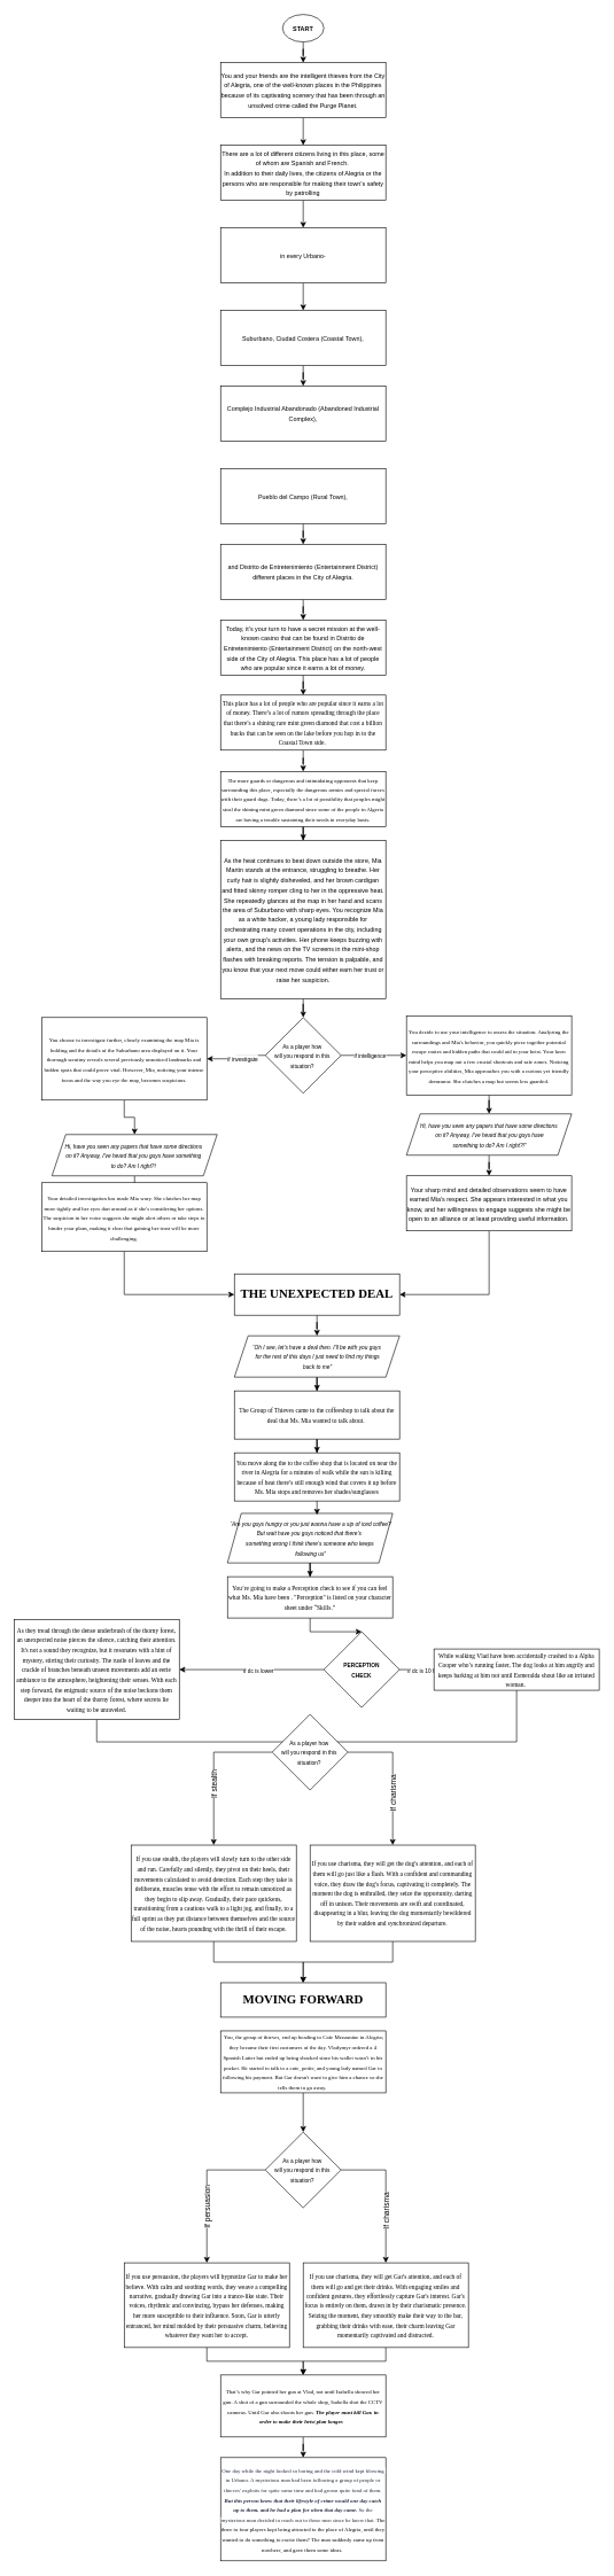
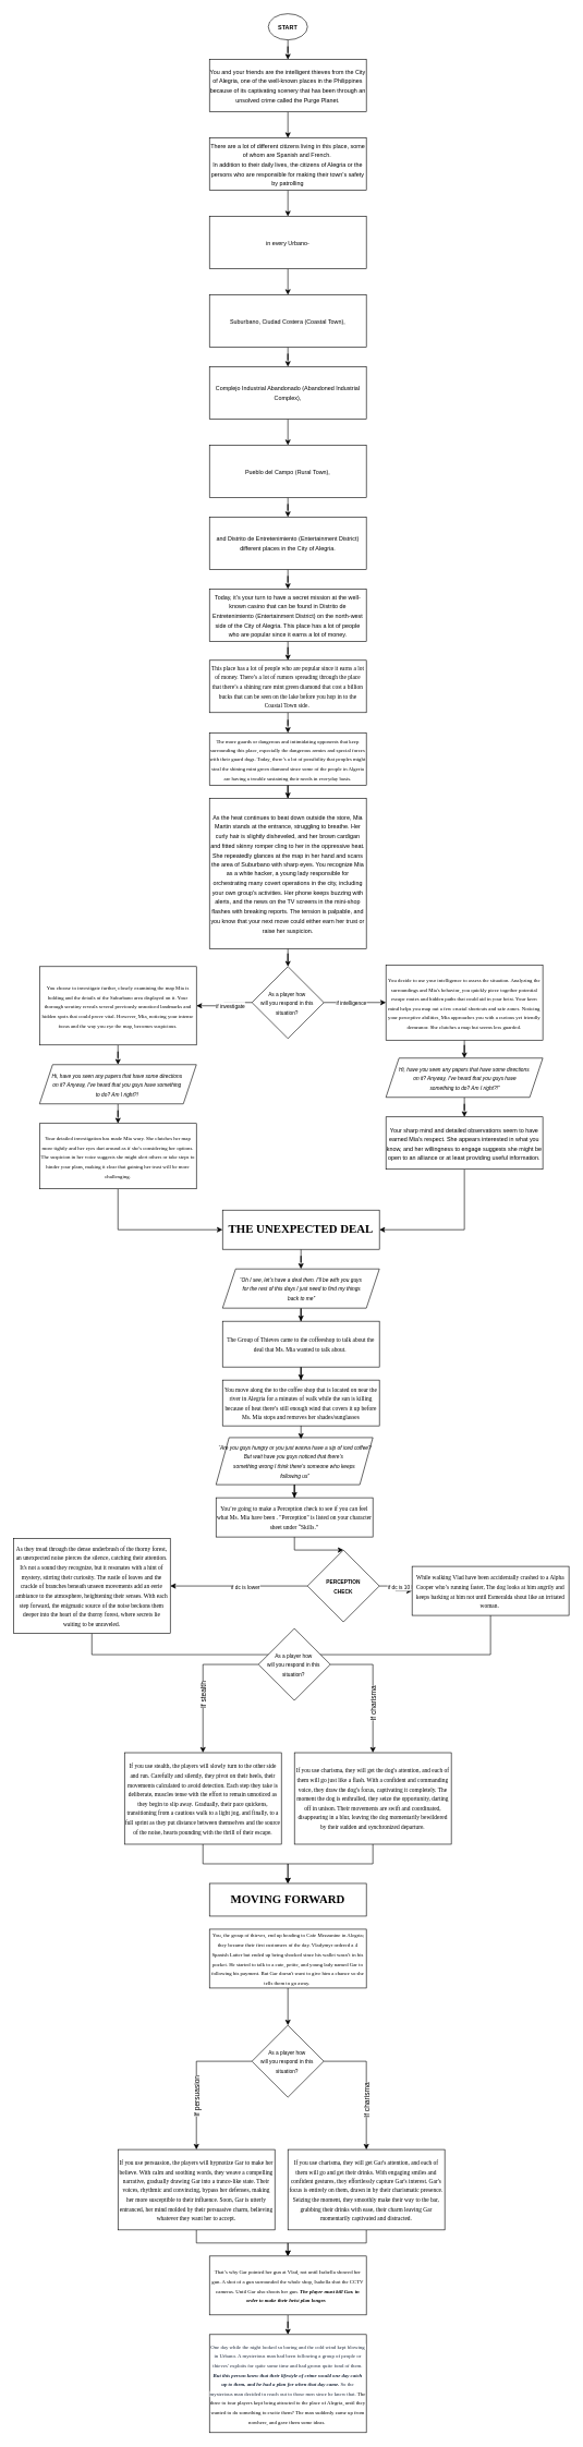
+ <mxCell id="12" style="edgeStyle=orthogonalEdgeStyle;rounded=0;orthogonalLoop=1;jettySize=auto;html=1;" parent="1" source="13" target="15" edge="1"><mxGeometry relative="1" as="geometry" /></mxCell>
- <mxCell id="38" value="&lt;i&gt;&lt;font style=&quot;font-size: 8px;&quot;&gt;Hi, have you seen any papers that have some directions&amp;nbsp;&lt;/font&gt;&lt;/i&gt;&lt;div&gt;&lt;i&gt;&lt;font style=&quot;font-size: 8px;&quot;&gt;on it? Anyway, I've heard that you guys have something&amp;nbsp;&lt;/font&gt;&lt;/i&gt;&lt;/div&gt;&lt;div&gt;&lt;i&gt;&lt;font style=&quot;font-size: 8px;&quot;&gt;to do? Am I right?!&amp;nbsp;&lt;/font&gt;&lt;/i&gt;&lt;/div&gt;" style="shape=parallelogram;perimeter=parallelogramPerimeter;whiteSpace=wrap;html=1;fixedSize=1;" parent="1" vertex="1"><mxGeometry x="75" y="1647.5" width="240" height="60" as="geometry" /></mxCell>
+ <mxCell id="38" value="&lt;i&gt;&lt;font style=&quot;font-size: 8px;&quot;&gt;Hi, have you seen any papers that have some directions&amp;nbsp;&lt;/font&gt;&lt;/i&gt;&lt;div&gt;&lt;i&gt;&lt;font style=&quot;font-size: 8px;&quot;&gt;on it? Anyway, I've heard that you guys have something&amp;nbsp;&lt;/font&gt;&lt;/i&gt;&lt;/div&gt;&lt;div&gt;&lt;i&gt;&lt;font style=&quot;font-size: 8px;&quot;&gt;to do? Am I right?!&amp;nbsp;&lt;/font&gt;&lt;/i&gt;&lt;/div&gt;" style="shape=parallelogram;perimeter=parallelogramPerimeter;whiteSpace=wrap;html=1;fixedSize=1;" parent="1" vertex="1"><mxGeometry x="60" y="1627.5" width="240" height="60" as="geometry" /></mxCell>
- <mxCell id="63" value="&lt;span&gt;&lt;/span&gt;&lt;span id=&quot;docs-internal-guid-9dbe816c-7fff-2175-aaa6-e446ceecff5d&quot;&gt;&lt;span style=&quot;font-family: &amp;quot;Times New Roman&amp;quot;, serif; background-color: transparent; font-variant-numeric: normal; font-variant-east-asian: normal; font-variant-alternates: normal; font-variant-position: normal; vertical-align: baseline; white-space-collapse: preserve;&quot;&gt;&lt;font style=&quot;font-size: 9px;&quot;&gt;While walking Vlad have been accidentally crashed to a Alpha Cooper who’s running faster, The dog looks at him angrily and keeps barking at him not until Esmeralda shout like an irritated woman. &lt;/font&gt;&lt;/span&gt;&lt;/span&gt;" style="rounded=0;whiteSpace=wrap;html=1;" parent="1" vertex="1"><mxGeometry x="630" y="2395" width="240" height="60" as="geometry" /></mxCell>
+ <mxCell id="63" value="&lt;span&gt;&lt;/span&gt;&lt;span id=&quot;docs-internal-guid-9dbe816c-7fff-2175-aaa6-e446ceecff5d&quot;&gt;&lt;span style=&quot;font-family: &amp;quot;Times New Roman&amp;quot;, serif; background-color: transparent; font-variant-numeric: normal; font-variant-east-asian: normal; font-variant-alternates: normal; font-variant-position: normal; vertical-align: baseline; white-space-collapse: preserve;&quot;&gt;&lt;font style=&quot;font-size: 9px;&quot;&gt;While walking Vlad have been accidentally crashed to a Alpha Cooper who’s running faster, The dog looks at him angrily and keeps barking at him not until Esmeralda shout like an irritated woman. &lt;/font&gt;&lt;/span&gt;&lt;/span&gt;" style="rounded=0;whiteSpace=wrap;html=1;" parent="1" vertex="1"><mxGeometry x="630" y="2395" width="240" height="75" as="geometry" /></mxCell>
